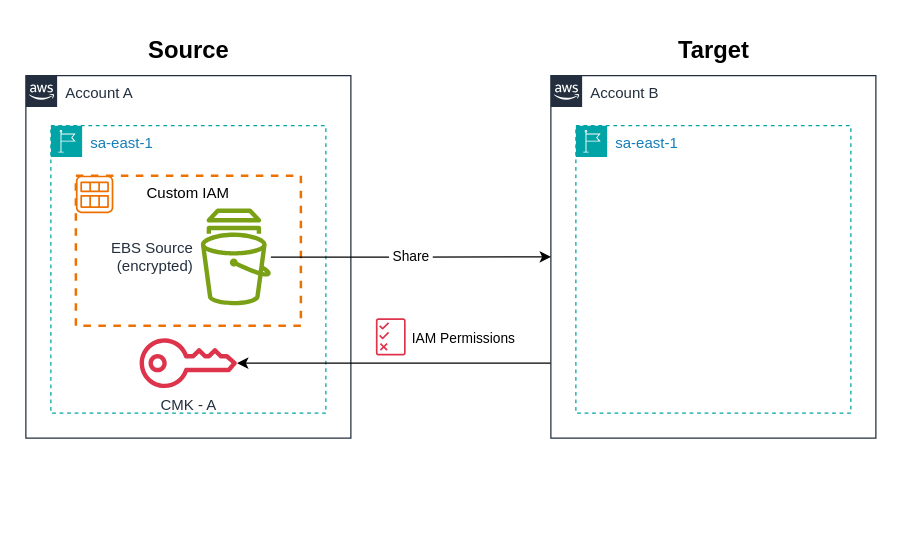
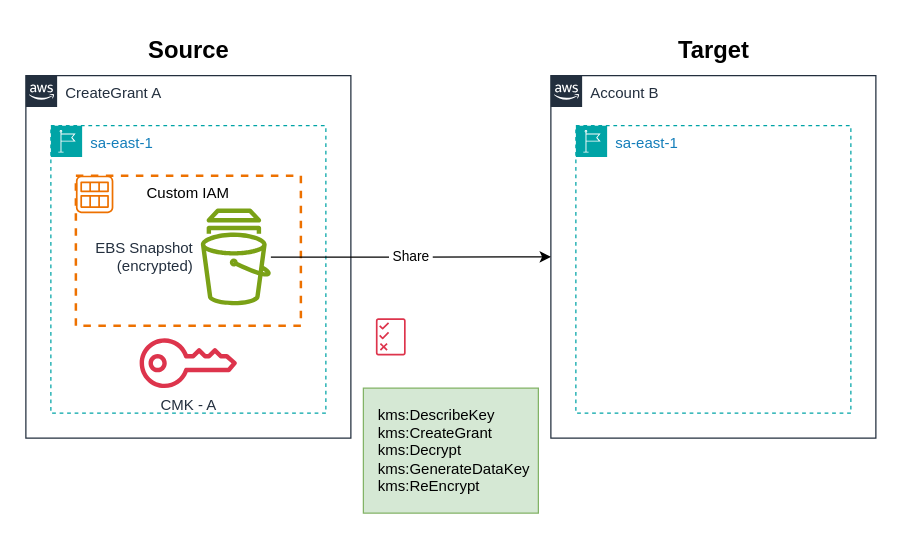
- <mxCell id="2" value="Account A" style="points=[[0,0],[0.25,0],[0.5,0],[0.75,0],[1,0],[1,0.25],[1,0.5],[1,0.75],[1,1],[0.75,1],[0.5,1],[0.25,1],[0,1],[0,0.75],[0,0.5],[0,0.25]];outlineConnect=0;gradientColor=none;html=1;whiteSpace=wrap;fontSize=12;fontStyle=0;container=1;pointerEvents=0;collapsible=0;recursiveResize=0;shape=mxgraph.aws4.group;grIcon=mxgraph.aws4.group_aws_cloud_alt;strokeColor=#232F3E;fillColor=none;verticalAlign=top;align=left;spacingLeft=30;fontColor=#232F3E;dashed=0;" parent="1" vertex="1"><mxGeometry x="20" y="60" width="260" height="290" as="geometry" /></mxCell>
+ <mxCell id="2" value="CreateGrant A" style="points=[[0,0],[0.25,0],[0.5,0],[0.75,0],[1,0],[1,0.25],[1,0.5],[1,0.75],[1,1],[0.75,1],[0.5,1],[0.25,1],[0,1],[0,0.75],[0,0.5],[0,0.25]];outlineConnect=0;gradientColor=none;html=1;whiteSpace=wrap;fontSize=12;fontStyle=0;container=1;pointerEvents=0;collapsible=0;recursiveResize=0;shape=mxgraph.aws4.group;grIcon=mxgraph.aws4.group_aws_cloud_alt;strokeColor=#232F3E;fillColor=none;verticalAlign=top;align=left;spacingLeft=30;fontColor=#232F3E;dashed=0;" parent="1" vertex="1"><mxGeometry x="20" y="60" width="260" height="290" as="geometry" /></mxCell>
- <mxCell id="6" value="EBS Source&lt;br&gt;(encrypted)" style="sketch=0;outlineConnect=0;fontColor=#232F3E;gradientColor=none;fillColor=#7AA116;strokeColor=none;dashed=0;verticalLabelPosition=middle;verticalAlign=middle;align=right;html=1;fontSize=12;fontStyle=0;aspect=fixed;pointerEvents=1;shape=mxgraph.aws4.snapshot;labelPosition=left;spacingRight=5;" vertex="1" parent="3"><mxGeometry x="120" y="66" width="56" height="78" as="geometry" /></mxCell>
+ <mxCell id="6" value="EBS Snapshot&lt;br&gt;(encrypted)" style="sketch=0;outlineConnect=0;fontColor=#232F3E;gradientColor=none;fillColor=#7AA116;strokeColor=none;dashed=0;verticalLabelPosition=middle;verticalAlign=middle;align=right;html=1;fontSize=12;fontStyle=0;aspect=fixed;pointerEvents=1;shape=mxgraph.aws4.snapshot;labelPosition=left;spacingRight=5;" vertex="1" parent="3"><mxGeometry x="120" y="66" width="56" height="78" as="geometry" /></mxCell>
- <mxCell id="10" value="&amp;nbsp;IAM Permissions&amp;nbsp;" style="edgeStyle=orthogonalEdgeStyle;rounded=0;orthogonalLoop=1;jettySize=auto;html=1;" edge="1" parent="1" source="11" target="7"><mxGeometry x="-0.442" y="-20" relative="1" as="geometry"><Array as="points"><mxPoint x="370" y="290" /><mxPoint x="370" y="290" /></Array><mxPoint as="offset" /></mxGeometry></mxCell>
+ <mxCell id="15" value="kms:DescribeKey&lt;br&gt; kms:CreateGrant&lt;br&gt; kms:Decrypt&lt;br&gt; kms:GenerateDataKey&lt;br&gt; kms:ReEncrypt" style="rounded=0;whiteSpace=wrap;html=1;align=left;spacingLeft=10;fillColor=#d5e8d4;strokeColor=#82b366;" vertex="1" parent="1"><mxGeometry x="290" y="310" width="140" height="100" as="geometry" /></mxCell>
